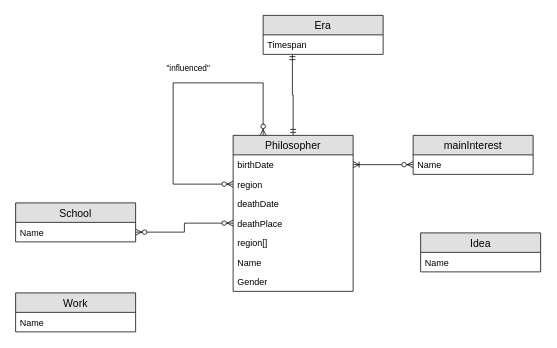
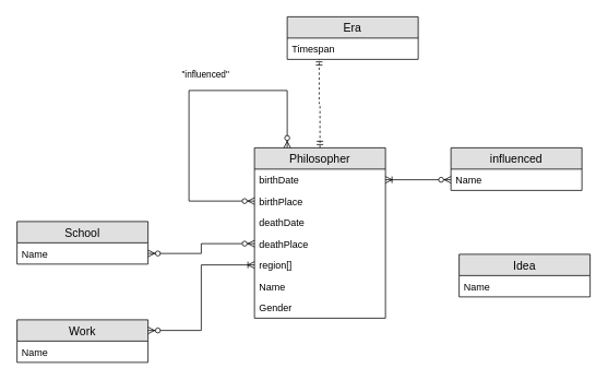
- <mxCell id="2" style="edgeStyle=orthogonalEdgeStyle;rounded=0;orthogonalLoop=1;jettySize=auto;html=1;exitX=0.5;exitY=0;exitDx=0;exitDy=0;entryX=0.244;entryY=0.962;entryDx=0;entryDy=0;entryPerimeter=0;startArrow=ERmandOne;startFill=0;endArrow=ERmandOne;endFill=0;" edge="1" parent="1" source="3" target="13"><mxGeometry relative="1" as="geometry" /></mxCell>
+ <mxCell id="2" style="edgeStyle=orthogonalEdgeStyle;rounded=0;orthogonalLoop=1;jettySize=auto;html=1;exitX=0.5;exitY=0;exitDx=0;exitDy=0;entryX=0.244;entryY=0.962;entryDx=0;entryDy=0;entryPerimeter=0;startArrow=ERmandOne;startFill=0;endArrow=ERmandOne;endFill=0;dashed=1;" edge="1" parent="1" source="3" target="13"><mxGeometry relative="1" as="geometry" /></mxCell>
- <mxCell id="14" value="mainInterest" style="swimlane;fontStyle=0;childLayout=stackLayout;horizontal=1;startSize=26;fillColor=#e0e0e0;horizontalStack=0;resizeParent=1;resizeParentMax=0;resizeLast=0;collapsible=1;marginBottom=0;swimlaneFillColor=#ffffff;align=center;fontSize=14;" vertex="1" parent="1"><mxGeometry x="550" y="180" width="160" height="52" as="geometry" /></mxCell>
+ <mxCell id="14" value="influenced" style="swimlane;fontStyle=0;childLayout=stackLayout;horizontal=1;startSize=26;fillColor=#e0e0e0;horizontalStack=0;resizeParent=1;resizeParentMax=0;resizeLast=0;collapsible=1;marginBottom=0;swimlaneFillColor=#ffffff;align=center;fontSize=14;" vertex="1" parent="1"><mxGeometry x="550" y="180" width="160" height="52" as="geometry" /></mxCell>
- <mxCell id="5" value="region" style="text;strokeColor=none;fillColor=none;spacingLeft=4;spacingRight=4;overflow=hidden;rotatable=0;points=[[0,0.5],[1,0.5]];portConstraint=eastwest;fontSize=12;" vertex="1" parent="3"><mxGeometry y="52" width="160" height="26" as="geometry" /></mxCell>
+ <mxCell id="5" value="birthPlace" style="text;strokeColor=none;fillColor=none;spacingLeft=4;spacingRight=4;overflow=hidden;rotatable=0;points=[[0,0.5],[1,0.5]];portConstraint=eastwest;fontSize=12;" vertex="1" parent="3"><mxGeometry y="52" width="160" height="26" as="geometry" /></mxCell>
+ <mxCell id="22" style="edgeStyle=orthogonalEdgeStyle;rounded=0;orthogonalLoop=1;jettySize=auto;html=1;exitX=0;exitY=0.5;exitDx=0;exitDy=0;entryX=1;entryY=0.25;entryDx=0;entryDy=0;startArrow=ERoneToMany;startFill=0;endArrow=ERzeroToMany;endFill=1;" edge="1" parent="1" source="8" target="20"><mxGeometry relative="1" as="geometry" /></mxCell>
